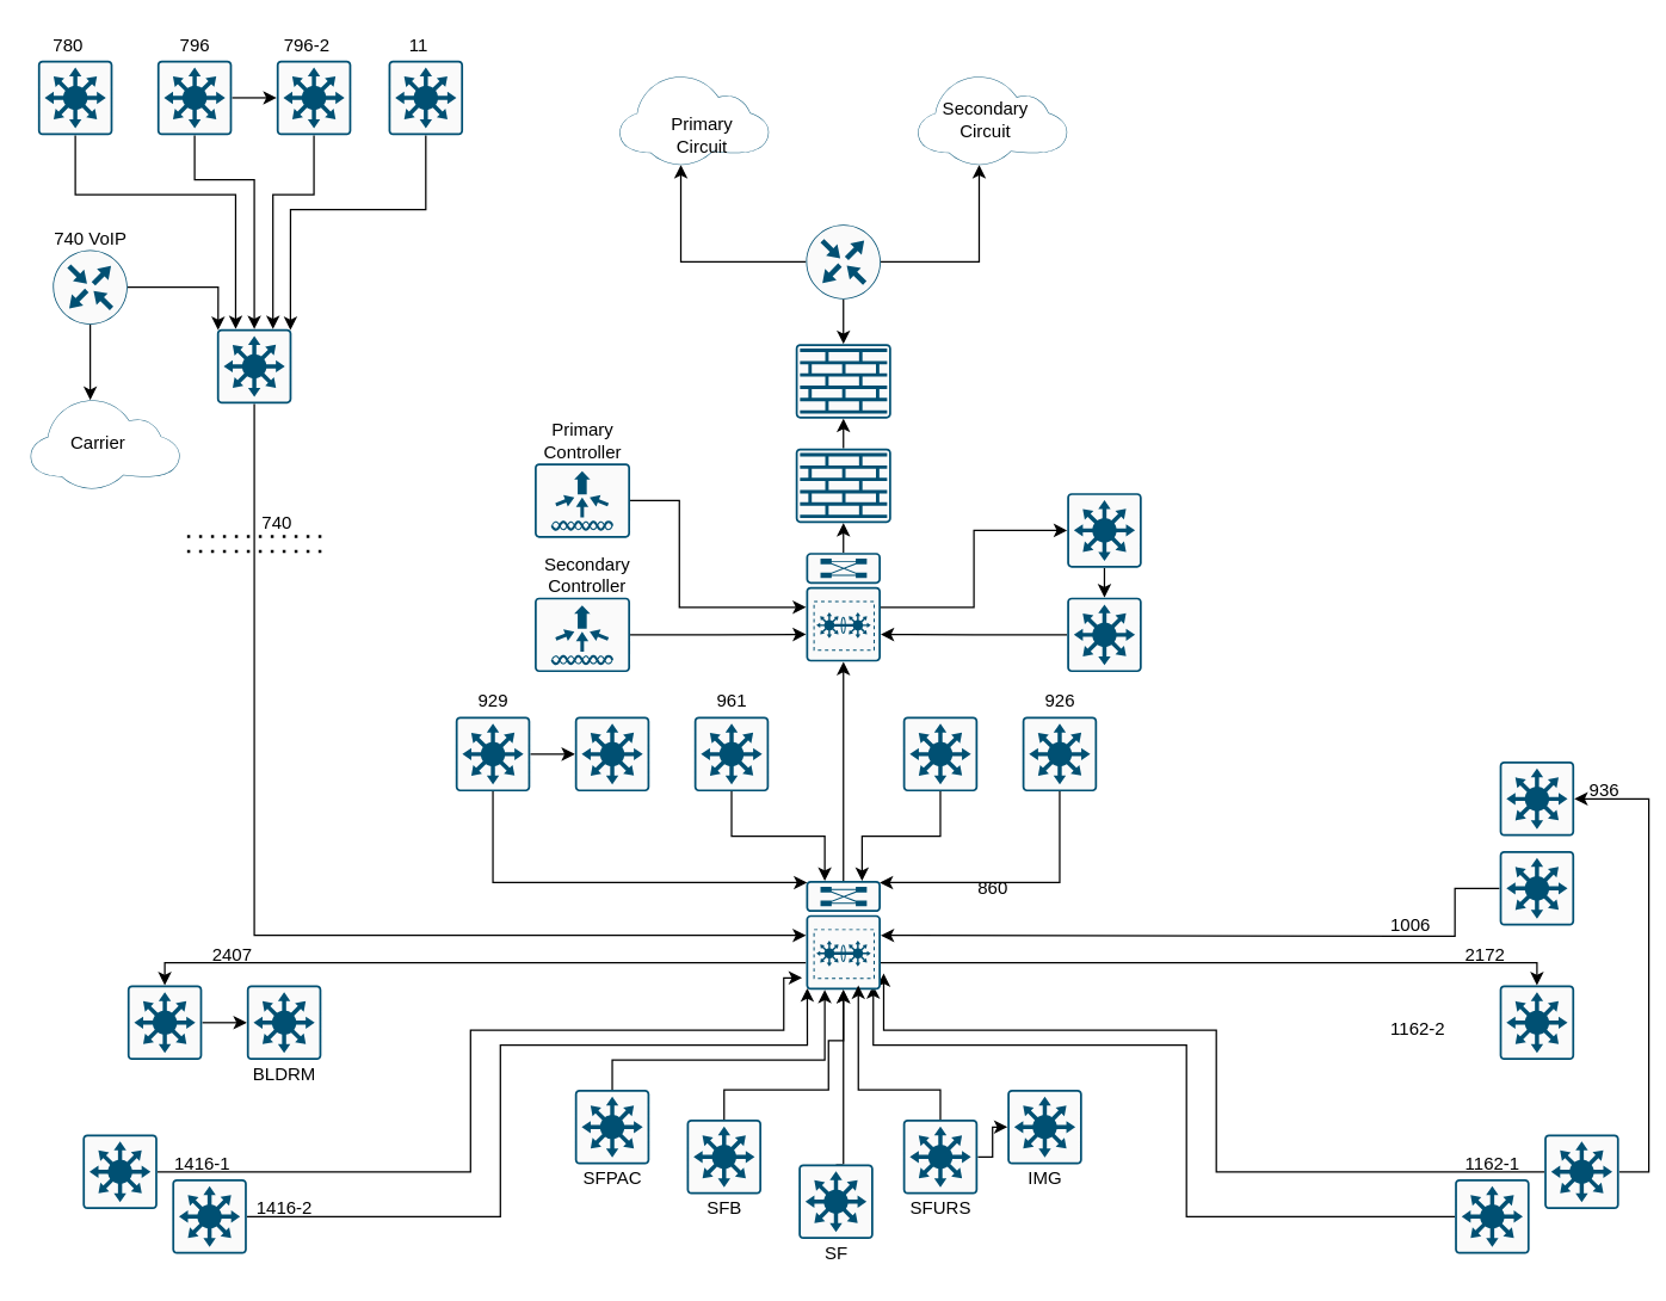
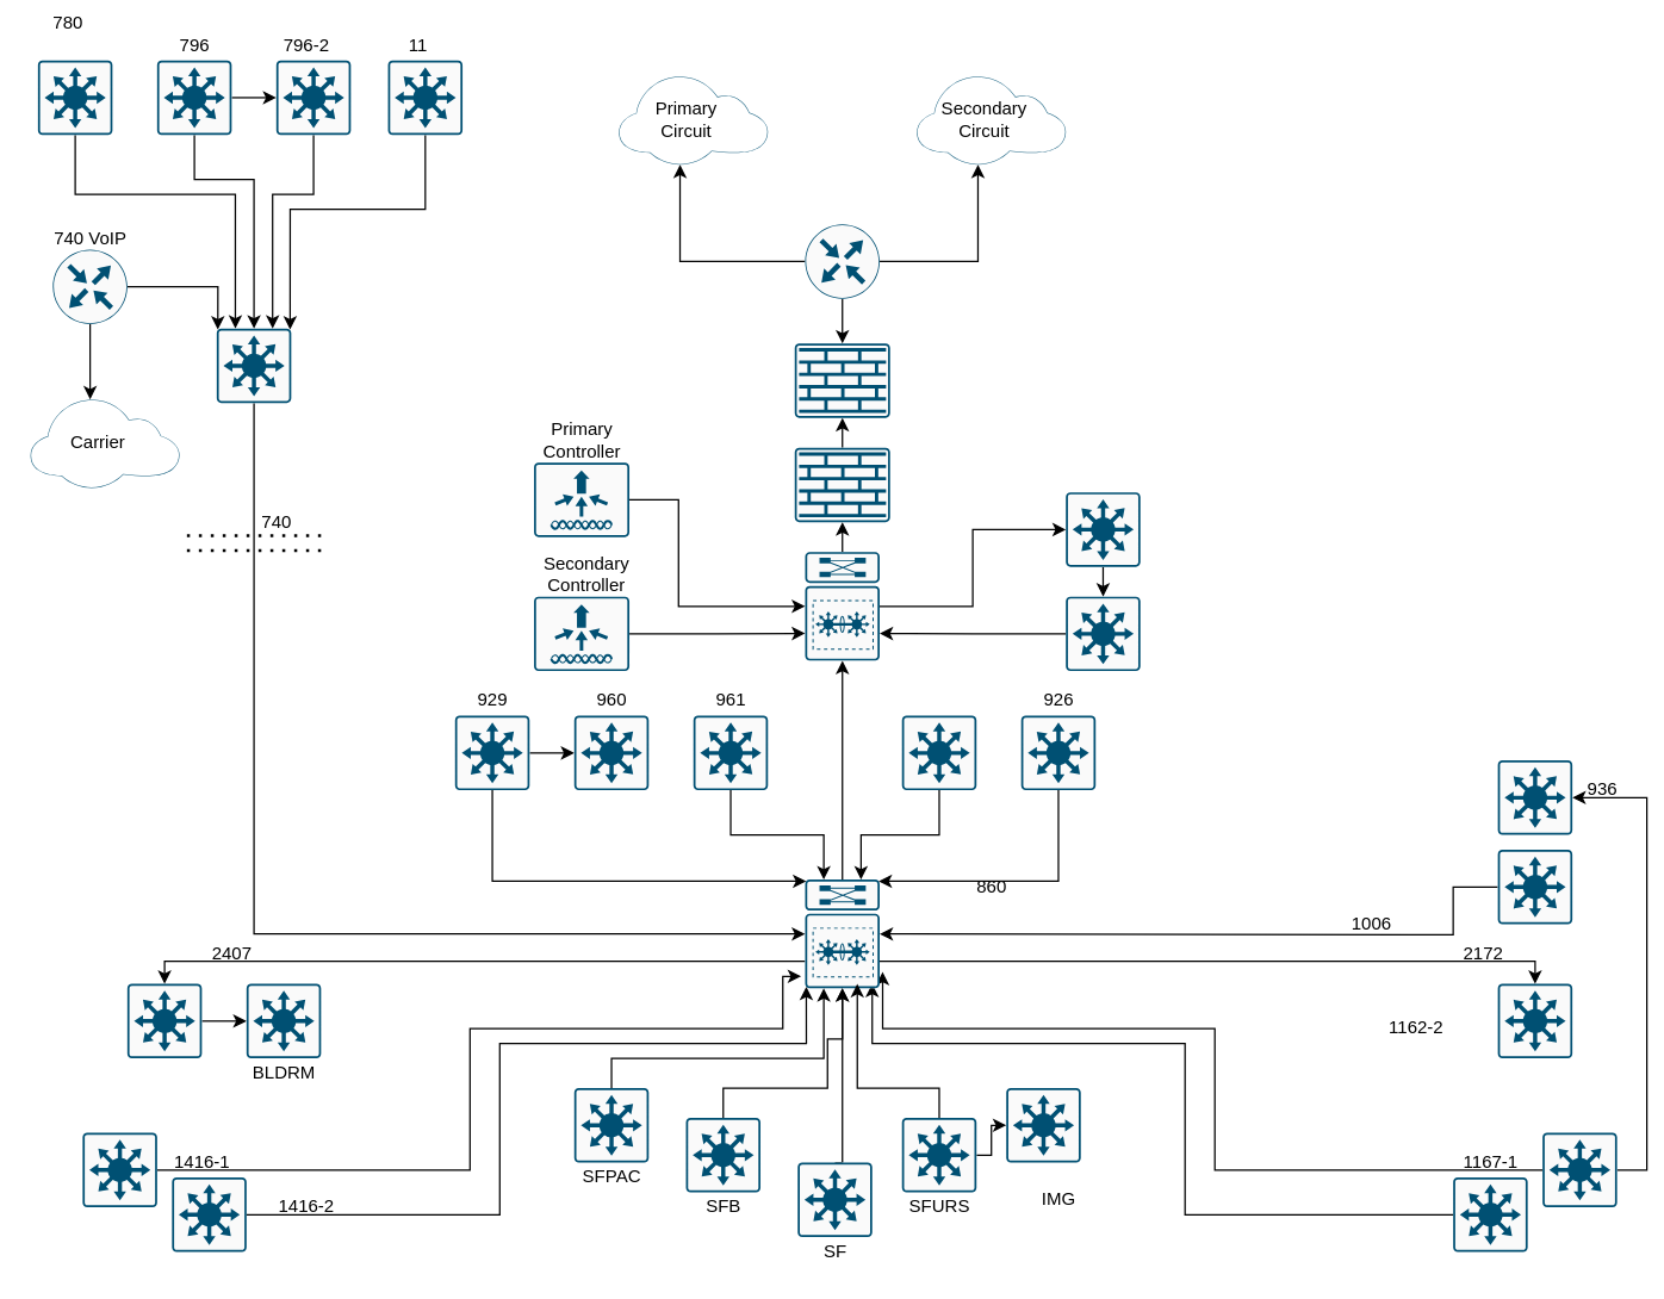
- <mxCell id="95" value="780" style="text;html=1;resizable=0;autosize=1;align=center;verticalAlign=middle;points=[];fillColor=none;strokeColor=none;rounded=0;" vertex="1" parent="1"><mxGeometry x="25" y="20" width="40" height="20" as="geometry" /></mxCell>
+ <mxCell id="95" value="780" style="text;html=1;resizable=0;autosize=1;align=center;verticalAlign=middle;points=[];fillColor=none;strokeColor=none;rounded=0;" vertex="1" parent="1"><mxGeometry x="25" y="5" width="40" height="20" as="geometry" /></mxCell>
- <mxCell id="105" value="Primary&lt;br&gt;Circuit" style="text;html=1;resizable=0;autosize=1;align=center;verticalAlign=middle;points=[];fillColor=none;strokeColor=none;rounded=0;" vertex="1" parent="1"><mxGeometry x="440" y="75" width="60" height="30" as="geometry" /></mxCell>
+ <mxCell id="105" value="Primary&lt;br&gt;Circuit" style="text;html=1;resizable=0;autosize=1;align=center;verticalAlign=middle;points=[];fillColor=none;strokeColor=none;rounded=0;" vertex="1" parent="1"><mxGeometry x="430" y="65" width="60" height="30" as="geometry" /></mxCell>
+ <mxCell id="91" value="960" style="text;html=1;resizable=0;autosize=1;align=center;verticalAlign=middle;points=[];fillColor=none;strokeColor=none;rounded=0;" vertex="1" parent="1"><mxGeometry x="390" y="460" width="40" height="20" as="geometry" /></mxCell>
- <mxCell id="73" value="1006" style="text;html=1;resizable=0;autosize=1;align=center;verticalAlign=middle;points=[];fillColor=none;strokeColor=none;rounded=0;" vertex="1" parent="1"><mxGeometry x="925" y="610" width="40" height="20" as="geometry" /></mxCell>
+ <mxCell id="73" value="1006" style="text;html=1;resizable=0;autosize=1;align=center;verticalAlign=middle;points=[];fillColor=none;strokeColor=none;rounded=0;" vertex="1" parent="1"><mxGeometry x="900" y="610" width="40" height="20" as="geometry" /></mxCell>
- <mxCell id="79" value="1162-1" style="text;html=1;resizable=0;autosize=1;align=center;verticalAlign=middle;points=[];fillColor=none;strokeColor=none;rounded=0;" vertex="1" parent="1"><mxGeometry x="975" y="770" width="50" height="20" as="geometry" /></mxCell>
+ <mxCell id="79" value="1167-1" style="text;html=1;resizable=0;autosize=1;align=center;verticalAlign=middle;points=[];fillColor=none;strokeColor=none;rounded=0;" vertex="1" parent="1"><mxGeometry x="975" y="770" width="50" height="20" as="geometry" /></mxCell>
- <mxCell id="86" value="IMG" style="text;html=1;resizable=0;autosize=1;align=center;verticalAlign=middle;points=[];fillColor=none;strokeColor=none;rounded=0;" vertex="1" parent="1"><mxGeometry x="680" y="780" width="40" height="20" as="geometry" /></mxCell>
+ <mxCell id="86" value="IMG" style="text;html=1;resizable=0;autosize=1;align=center;verticalAlign=middle;points=[];fillColor=none;strokeColor=none;rounded=0;" vertex="1" parent="1"><mxGeometry x="690" y="795" width="40" height="20" as="geometry" /></mxCell>
- <mxCell id="78" value="1416-2" style="text;html=1;resizable=0;autosize=1;align=center;verticalAlign=middle;points=[];fillColor=none;strokeColor=none;rounded=0;" vertex="1" parent="1"><mxGeometry x="165" y="800" width="50" height="20" as="geometry" /></mxCell>
+ <mxCell id="78" value="1416-2" style="text;html=1;resizable=0;autosize=1;align=center;verticalAlign=middle;points=[];fillColor=none;strokeColor=none;rounded=0;" vertex="1" parent="1"><mxGeometry x="180" y="800" width="50" height="20" as="geometry" /></mxCell>
